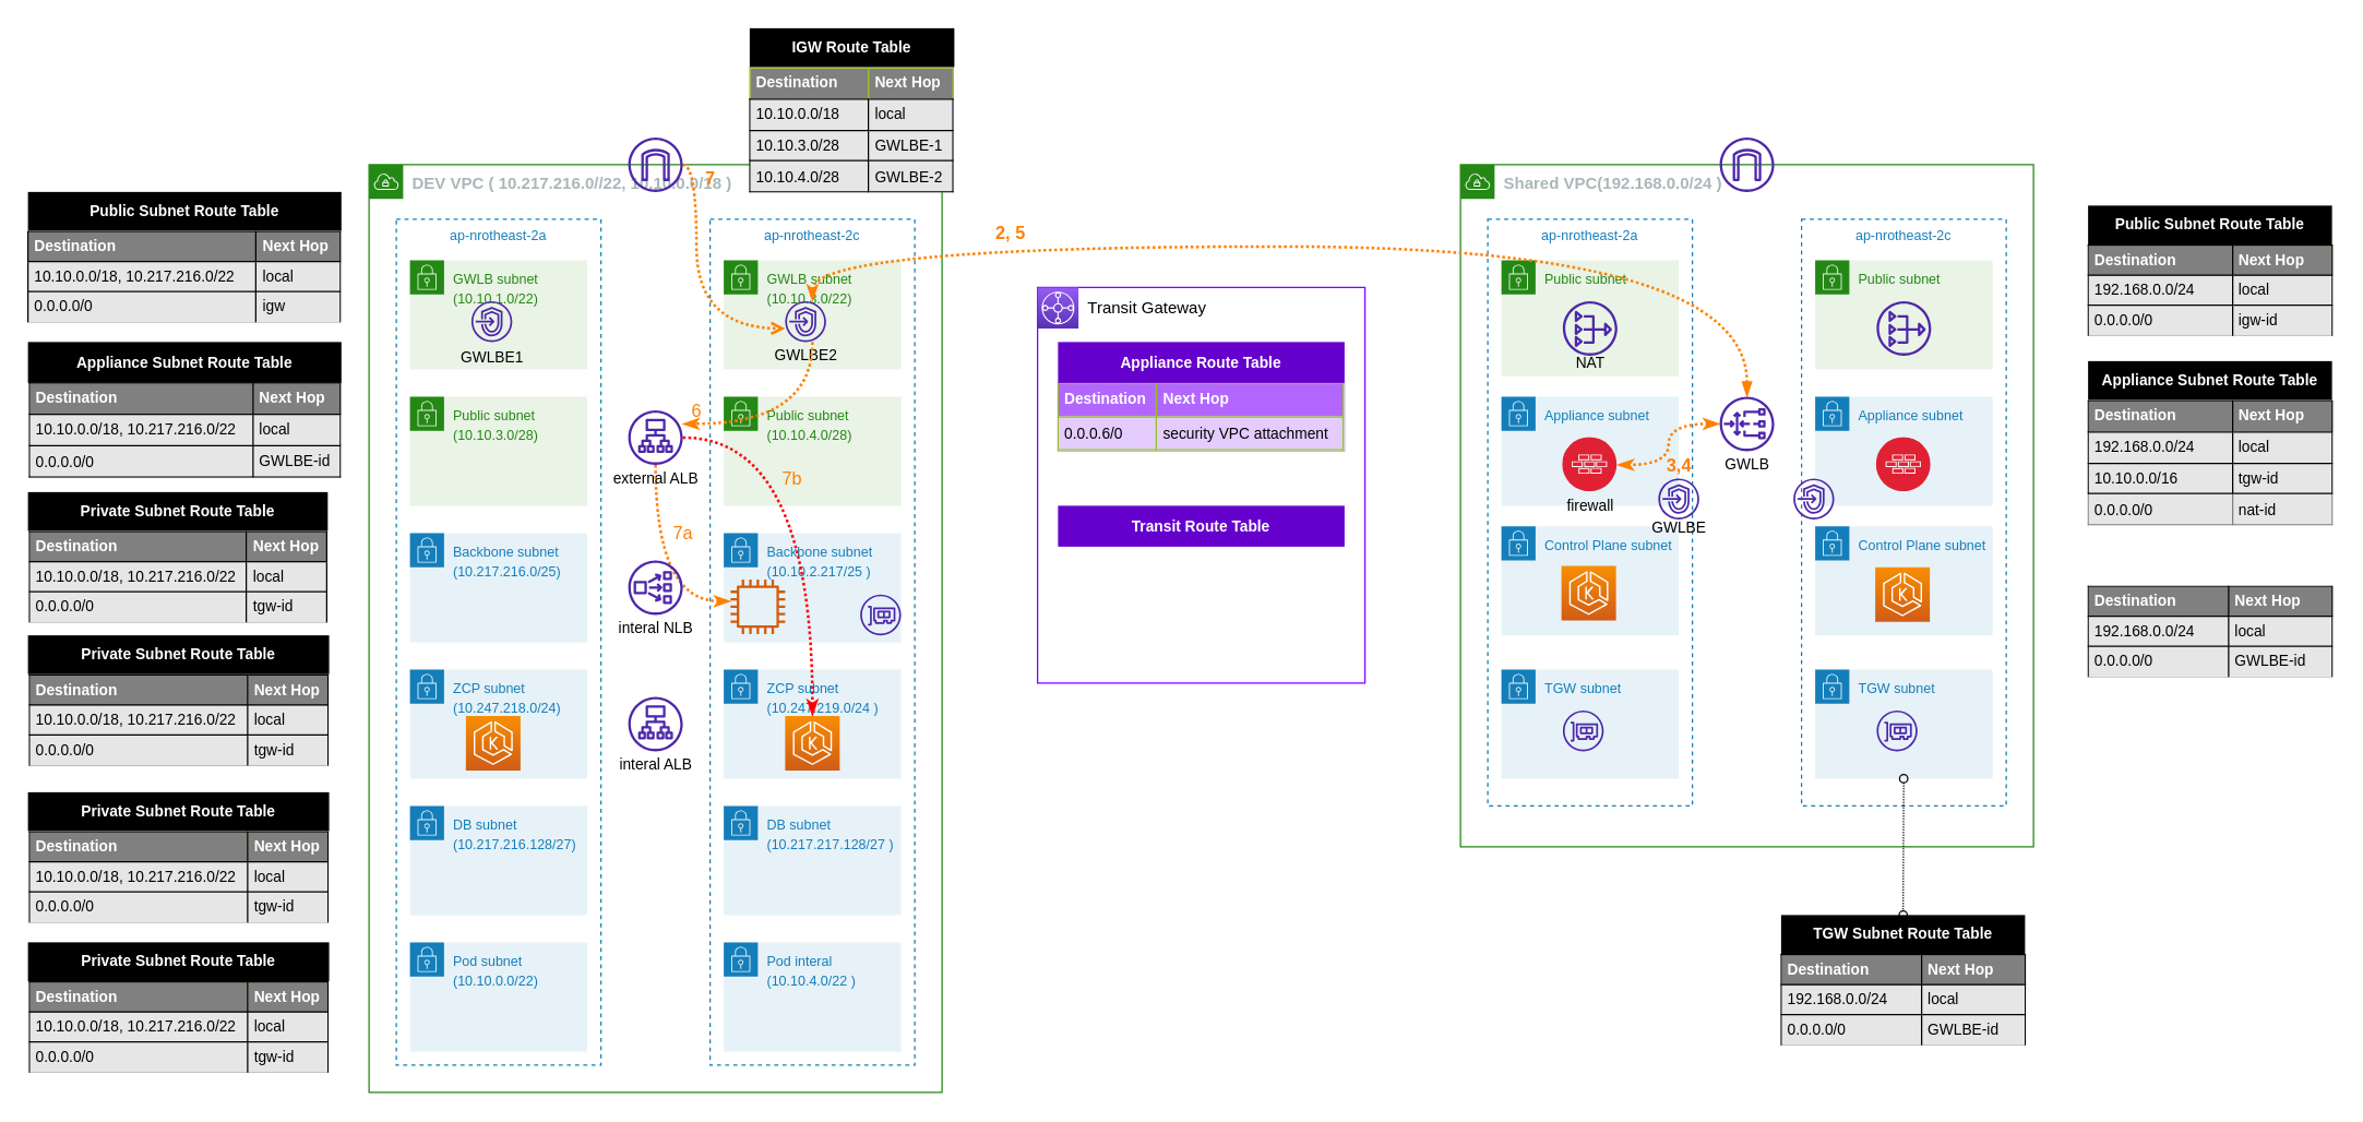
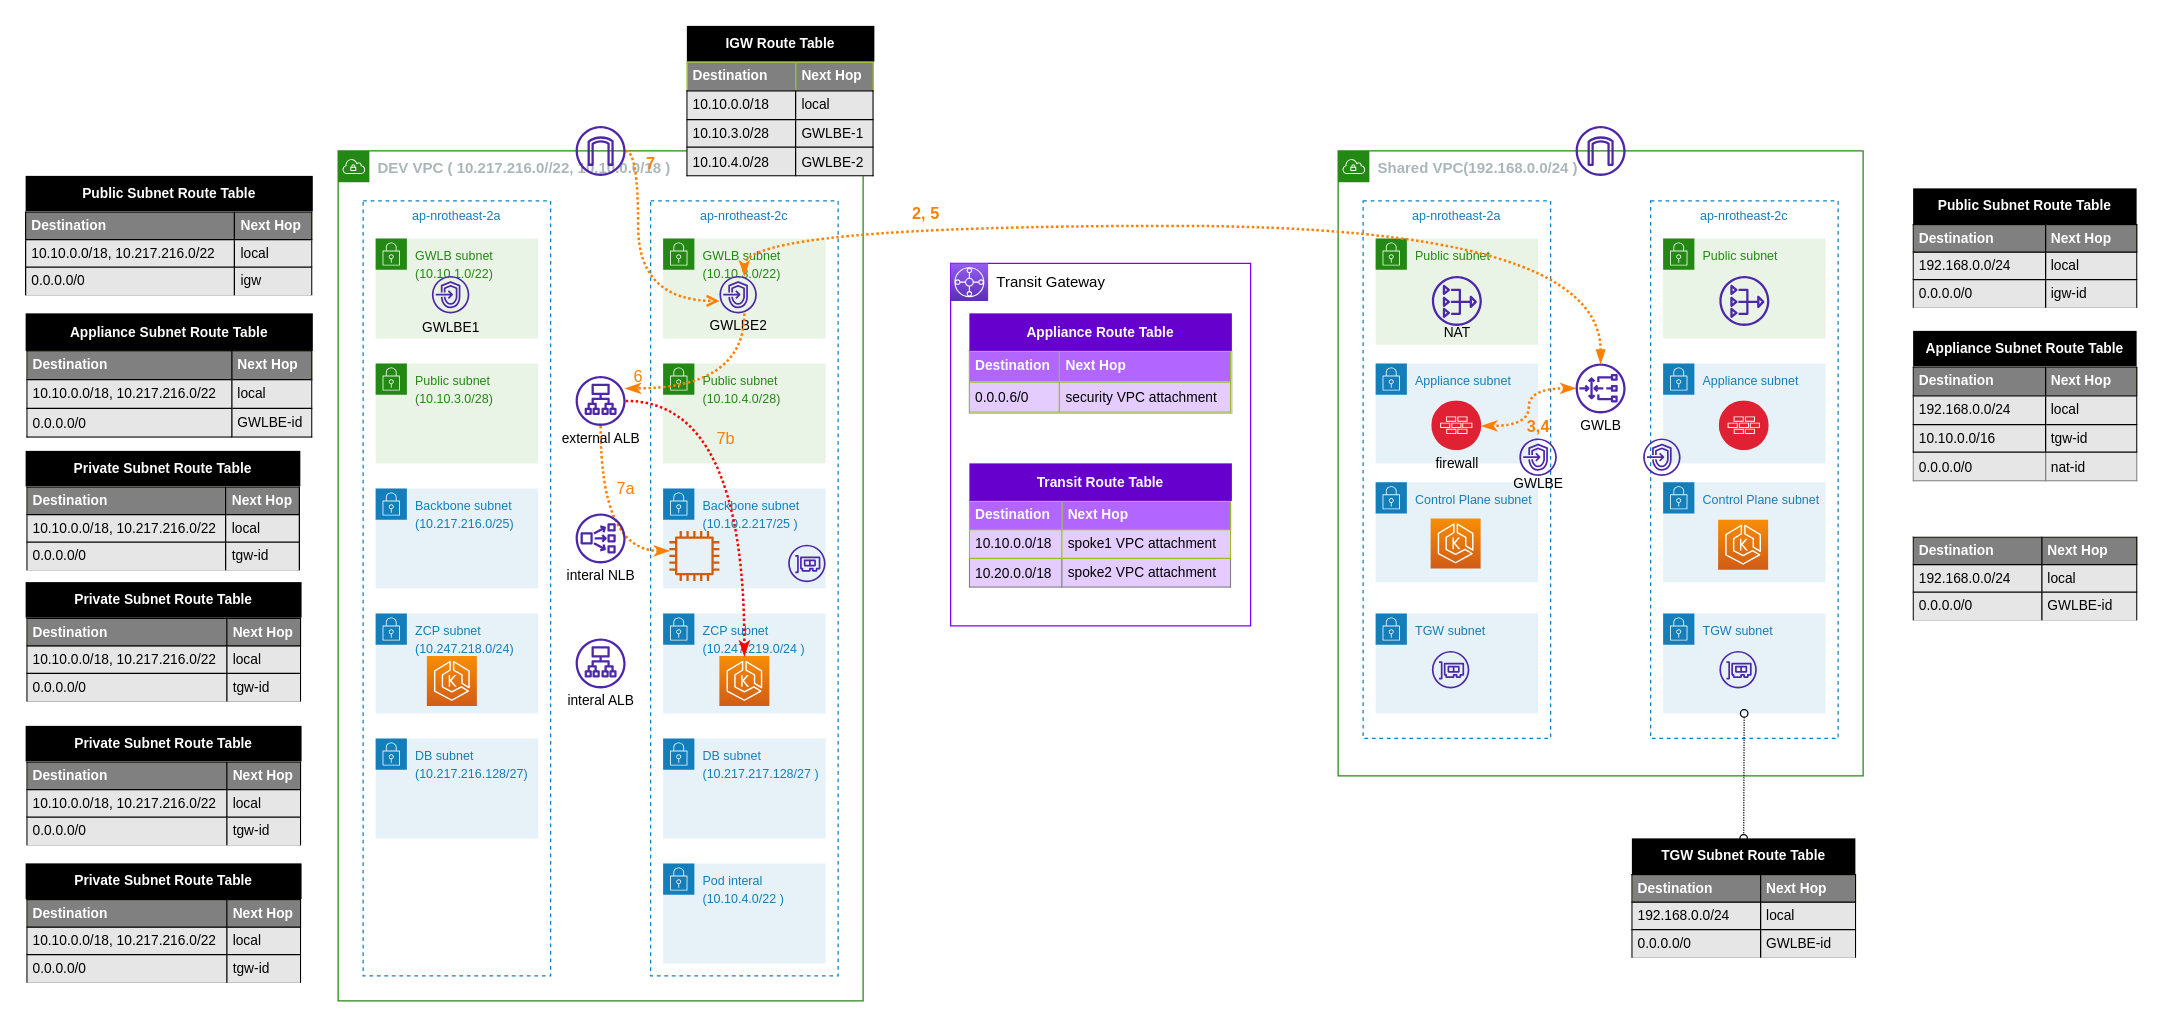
+ <mxCell id="70" value="&lt;table border=&quot;1&quot; width=&quot;100%&quot; cellpadding=&quot;4&quot; style=&quot;width: 100% ; height: 100% ; border-collapse: collapse&quot;&gt;&lt;tbody&gt;&lt;tr style=&quot;background-color: #a7c942 ; color: #ffffff ; border: 1px solid #98bf21&quot;&gt;&lt;th align=&quot;left&quot; style=&quot;background-color: rgb(178 , 102 , 255)&quot;&gt;Destination&lt;/th&gt;&lt;th align=&quot;left&quot; style=&quot;background-color: rgb(178 , 102 , 255)&quot;&gt;Next Hop&lt;/th&gt;&lt;/tr&gt;&lt;tr style=&quot;border: 1px solid #98bf21&quot;&gt;&lt;td style=&quot;background-color: rgb(229 , 204 , 255)&quot;&gt;10.10.0.0/18&lt;/td&gt;&lt;td style=&quot;background-color: rgb(229 , 204 , 255)&quot;&gt;spoke1 VPC attachment&lt;/td&gt;&lt;/tr&gt;&lt;tr&gt;&lt;td style=&quot;background-color: rgb(229 , 204 , 255) ; line-height: 1&quot;&gt;10.20.0.0/18&lt;/td&gt;&lt;td style=&quot;background-color: rgb(229 , 204 , 255)&quot;&gt;spoke2 VPC attachment&lt;/td&gt;&lt;/tr&gt;&lt;/tbody&gt;&lt;/table&gt;" style="text;html=1;strokeColor=none;fillColor=#ffffff;overflow=fill;rounded=0;fontSize=11;" parent="69" vertex="1"><mxGeometry y="30" width="210" height="70" as="geometry" /></mxCell>
- <mxCell id="32" value="&lt;font style=&quot;font-size: 10px&quot;&gt;Pod subnet&lt;br&gt;(10.10.0.0/22)&lt;br&gt;&lt;/font&gt;" style="points=[[0,0],[0.25,0],[0.5,0],[0.75,0],[1,0],[1,0.25],[1,0.5],[1,0.75],[1,1],[0.75,1],[0.5,1],[0.25,1],[0,1],[0,0.75],[0,0.5],[0,0.25]];outlineConnect=0;gradientColor=none;html=1;whiteSpace=wrap;fontSize=12;fontStyle=0;container=1;pointerEvents=0;collapsible=0;recursiveResize=0;shape=mxgraph.aws4.group;grIcon=mxgraph.aws4.group_security_group;grStroke=0;strokeColor=#147EBA;fillColor=#E6F2F8;verticalAlign=top;align=left;spacingLeft=30;fontColor=#147EBA;dashed=0;" vertex="1" parent="2"><mxGeometry x="30" y="570" width="130" height="80" as="geometry" /></mxCell>
